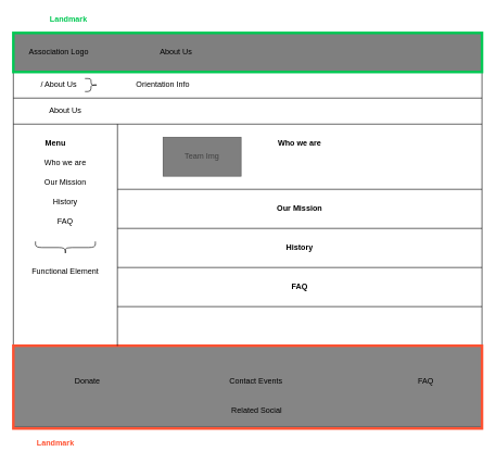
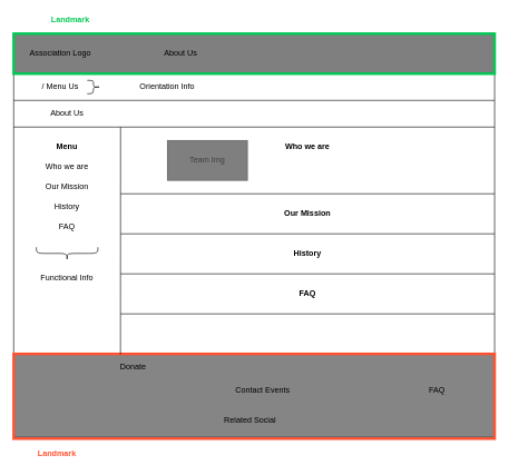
- <mxCell id="17" value="/ About Us" style="text;html=1;strokeColor=none;fillColor=none;align=center;verticalAlign=middle;whiteSpace=wrap;rounded=0;fontColor=#000000;opacity=50;" vertex="1" parent="1"><mxGeometry x="40" y="120" width="100" height="20" as="geometry" /></mxCell>
+ <mxCell id="17" value="/ Menu Us" style="text;html=1;strokeColor=none;fillColor=none;align=center;verticalAlign=middle;whiteSpace=wrap;rounded=0;fontColor=#000000;opacity=50;" vertex="1" parent="1"><mxGeometry x="40" y="120" width="100" height="20" as="geometry" /></mxCell>
- <mxCell id="22" value="Menu" style="text;html=1;strokeColor=none;fillColor=none;align=center;verticalAlign=middle;whiteSpace=wrap;rounded=0;fontColor=#000000;opacity=50;fontStyle=1" vertex="1" parent="1"><mxGeometry x="5" y="210" width="160" height="20" as="geometry" /></mxCell>
+ <mxCell id="22" value="Menu" style="text;html=1;strokeColor=none;fillColor=none;align=center;verticalAlign=middle;whiteSpace=wrap;rounded=0;fontColor=#000000;opacity=50;fontStyle=1" vertex="1" parent="1"><mxGeometry x="20" y="210" width="160" height="20" as="geometry" /></mxCell>
- <mxCell id="38" value="Functional Element" style="text;html=1;strokeColor=none;fillColor=none;align=center;verticalAlign=middle;whiteSpace=wrap;rounded=0;fontColor=#000000;opacity=50;" vertex="1" parent="1"><mxGeometry x="20" y="406" width="160" height="20" as="geometry" /></mxCell>
+ <mxCell id="38" value="Functional Info" style="text;html=1;strokeColor=none;fillColor=none;align=center;verticalAlign=middle;whiteSpace=wrap;rounded=0;fontColor=#000000;opacity=50;" vertex="1" parent="1"><mxGeometry x="20" y="406" width="160" height="20" as="geometry" /></mxCell>
- <mxCell id="10" value="Donate" style="text;html=1;strokeColor=none;fillColor=none;align=center;verticalAlign=middle;whiteSpace=wrap;rounded=0;" vertex="1" parent="1"><mxGeometry x="69" y="575" width="130" height="20" as="geometry" /></mxCell>
+ <mxCell id="10" value="Donate" style="text;html=1;strokeColor=none;fillColor=none;align=center;verticalAlign=middle;whiteSpace=wrap;rounded=0;" vertex="1" parent="1"><mxGeometry x="134" y="540" width="130" height="20" as="geometry" /></mxCell>
- <mxCell id="7" value="Related Social" style="text;html=1;strokeColor=none;fillColor=none;align=center;verticalAlign=middle;whiteSpace=wrap;rounded=0;" vertex="1" parent="1"><mxGeometry x="329" y="620" width="130" height="20" as="geometry" /></mxCell>
+ <mxCell id="7" value="Related Social" style="text;html=1;strokeColor=none;fillColor=none;align=center;verticalAlign=middle;whiteSpace=wrap;rounded=0;" vertex="1" parent="1"><mxGeometry x="309" y="620" width="130" height="20" as="geometry" /></mxCell>
